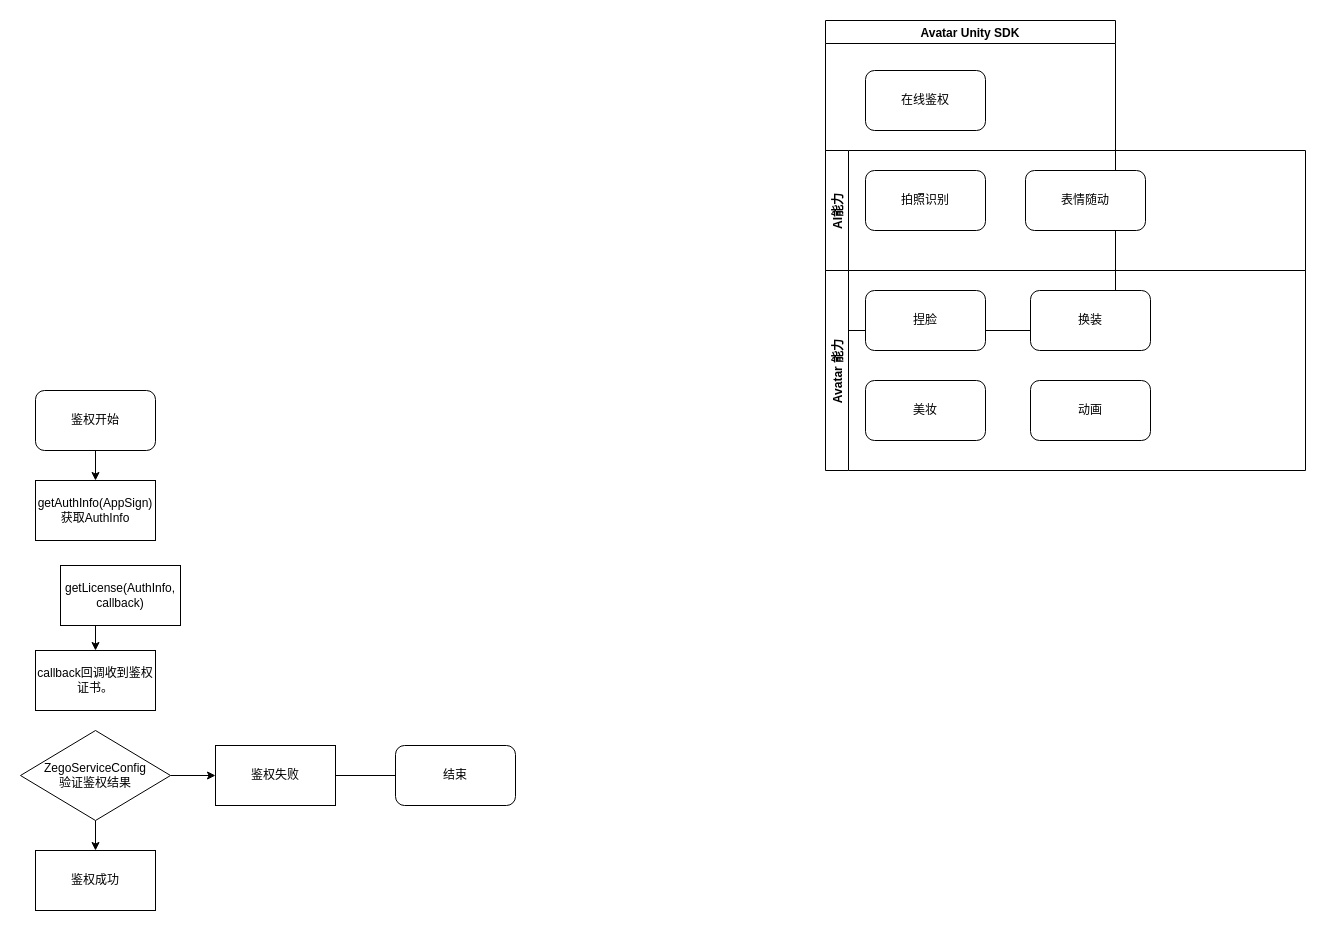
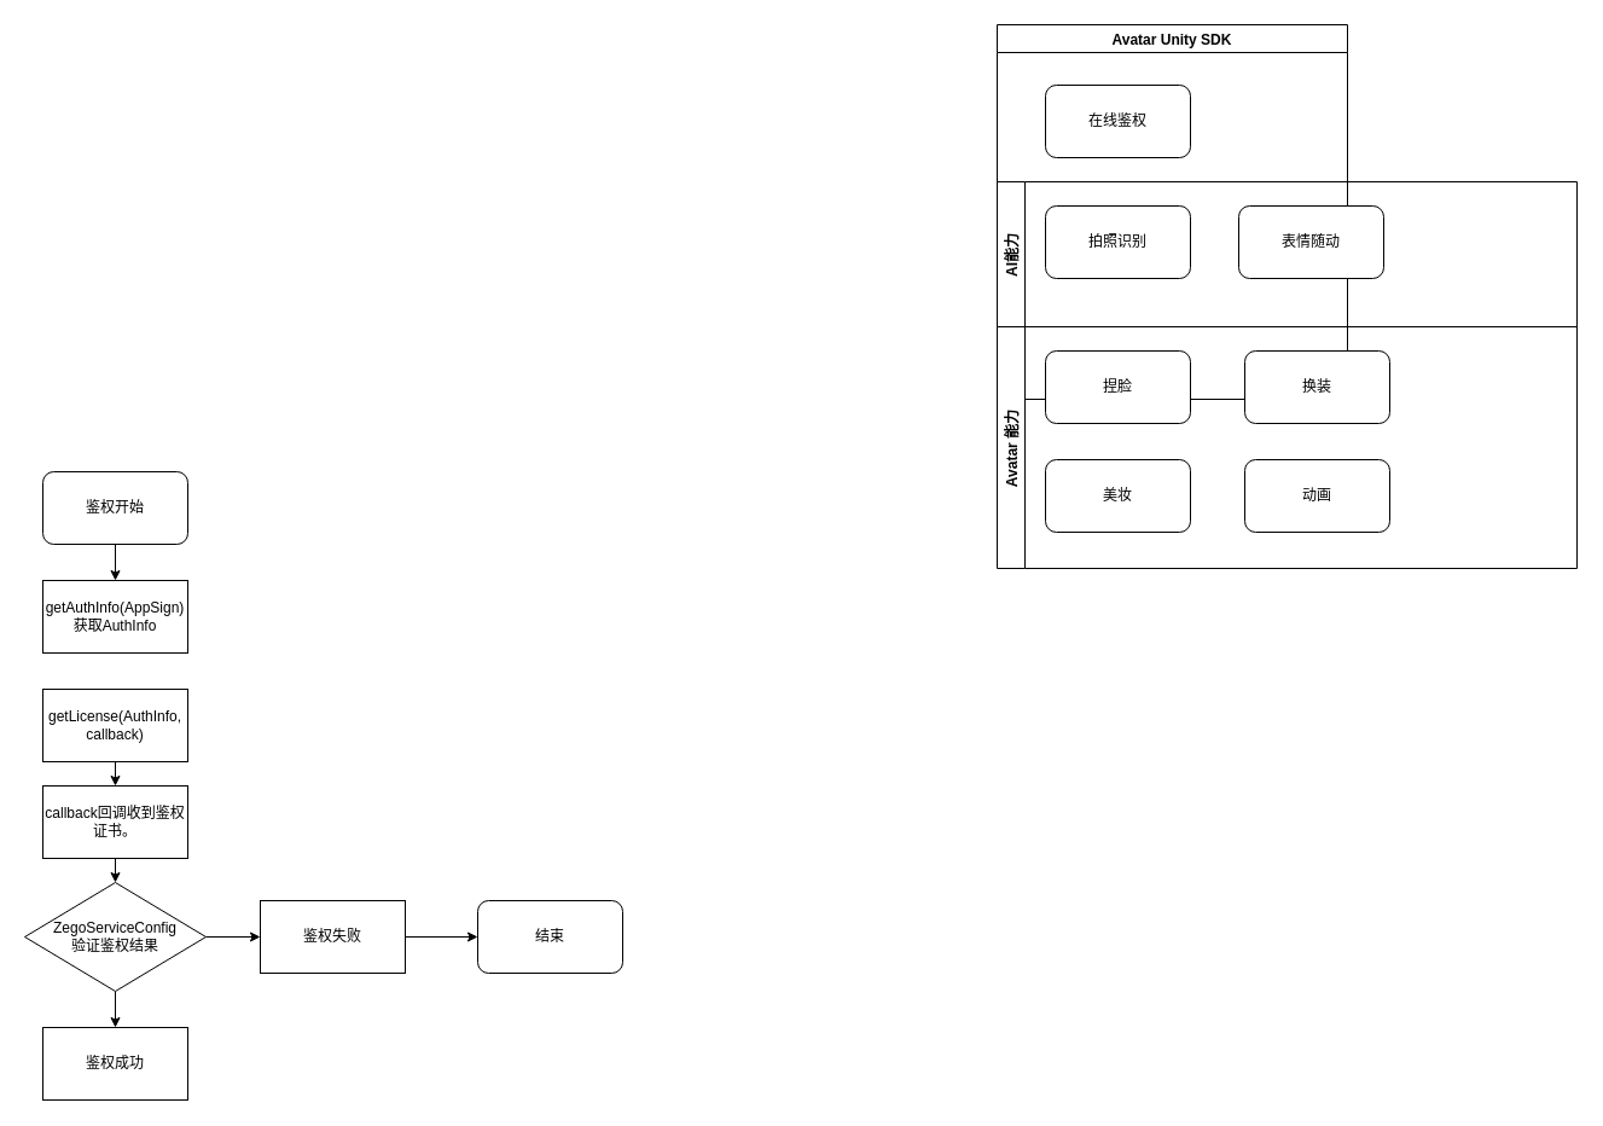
- <mxCell id="16" value="getLicense(AuthInfo,&lt;br&gt;callback)" style="rounded=0;whiteSpace=wrap;html=1;" vertex="1" parent="1"><mxGeometry x="60" y="565" width="120" height="60" as="geometry" /></mxCell>
+ <mxCell id="16" value="getLicense(AuthInfo,&lt;br&gt;callback)" style="rounded=0;whiteSpace=wrap;html=1;" vertex="1" parent="1"><mxGeometry x="35" y="570" width="120" height="60" as="geometry" /></mxCell>
+ <mxCell id="17" style="edgeStyle=orthogonalEdgeStyle;rounded=0;orthogonalLoop=1;jettySize=auto;html=1;exitX=0.5;exitY=1;exitDx=0;exitDy=0;entryX=0.5;entryY=0;entryDx=0;entryDy=0;" edge="1" parent="1" source="18" target="21"><mxGeometry relative="1" as="geometry" /></mxCell>
- <mxCell id="23" style="edgeStyle=orthogonalEdgeStyle;rounded=0;orthogonalLoop=1;jettySize=auto;html=1;exitX=1;exitY=0.5;exitDx=0;exitDy=0;endArrow=none;" edge="1" parent="1" source="24" target="25"><mxGeometry relative="1" as="geometry" /></mxCell>
+ <mxCell id="23" style="edgeStyle=orthogonalEdgeStyle;rounded=0;orthogonalLoop=1;jettySize=auto;html=1;exitX=1;exitY=0.5;exitDx=0;exitDy=0;" edge="1" parent="1" source="24" target="25"><mxGeometry relative="1" as="geometry" /></mxCell>
